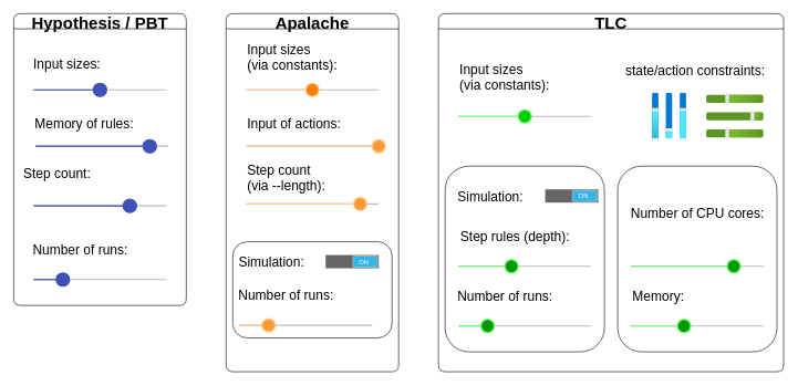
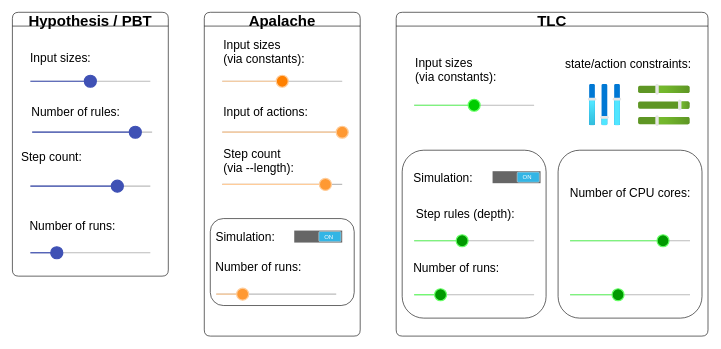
- <mxCell id="41" value="Memory of rules:" style="text;html=1;align=left;verticalAlign=middle;resizable=0;points=[];autosize=1;strokeColor=none;fillColor=none;fontSize=20;" vertex="1" parent="35"><mxGeometry x="30" y="150" width="160" height="30" as="geometry" /></mxCell>
+ <mxCell id="41" value="Number of rules:" style="text;html=1;align=left;verticalAlign=middle;resizable=0;points=[];autosize=1;strokeColor=none;fillColor=none;fontSize=20;" vertex="1" parent="35"><mxGeometry x="30" y="150" width="160" height="30" as="geometry" /></mxCell>
- <mxCell id="26" value="Memory:" style="text;html=1;align=center;verticalAlign=middle;resizable=0;points=[];autosize=1;strokeColor=none;fillColor=none;fontSize=20;" vertex="1" parent="21"><mxGeometry x="16" y="180" width="90" height="30" as="geometry" /></mxCell>
